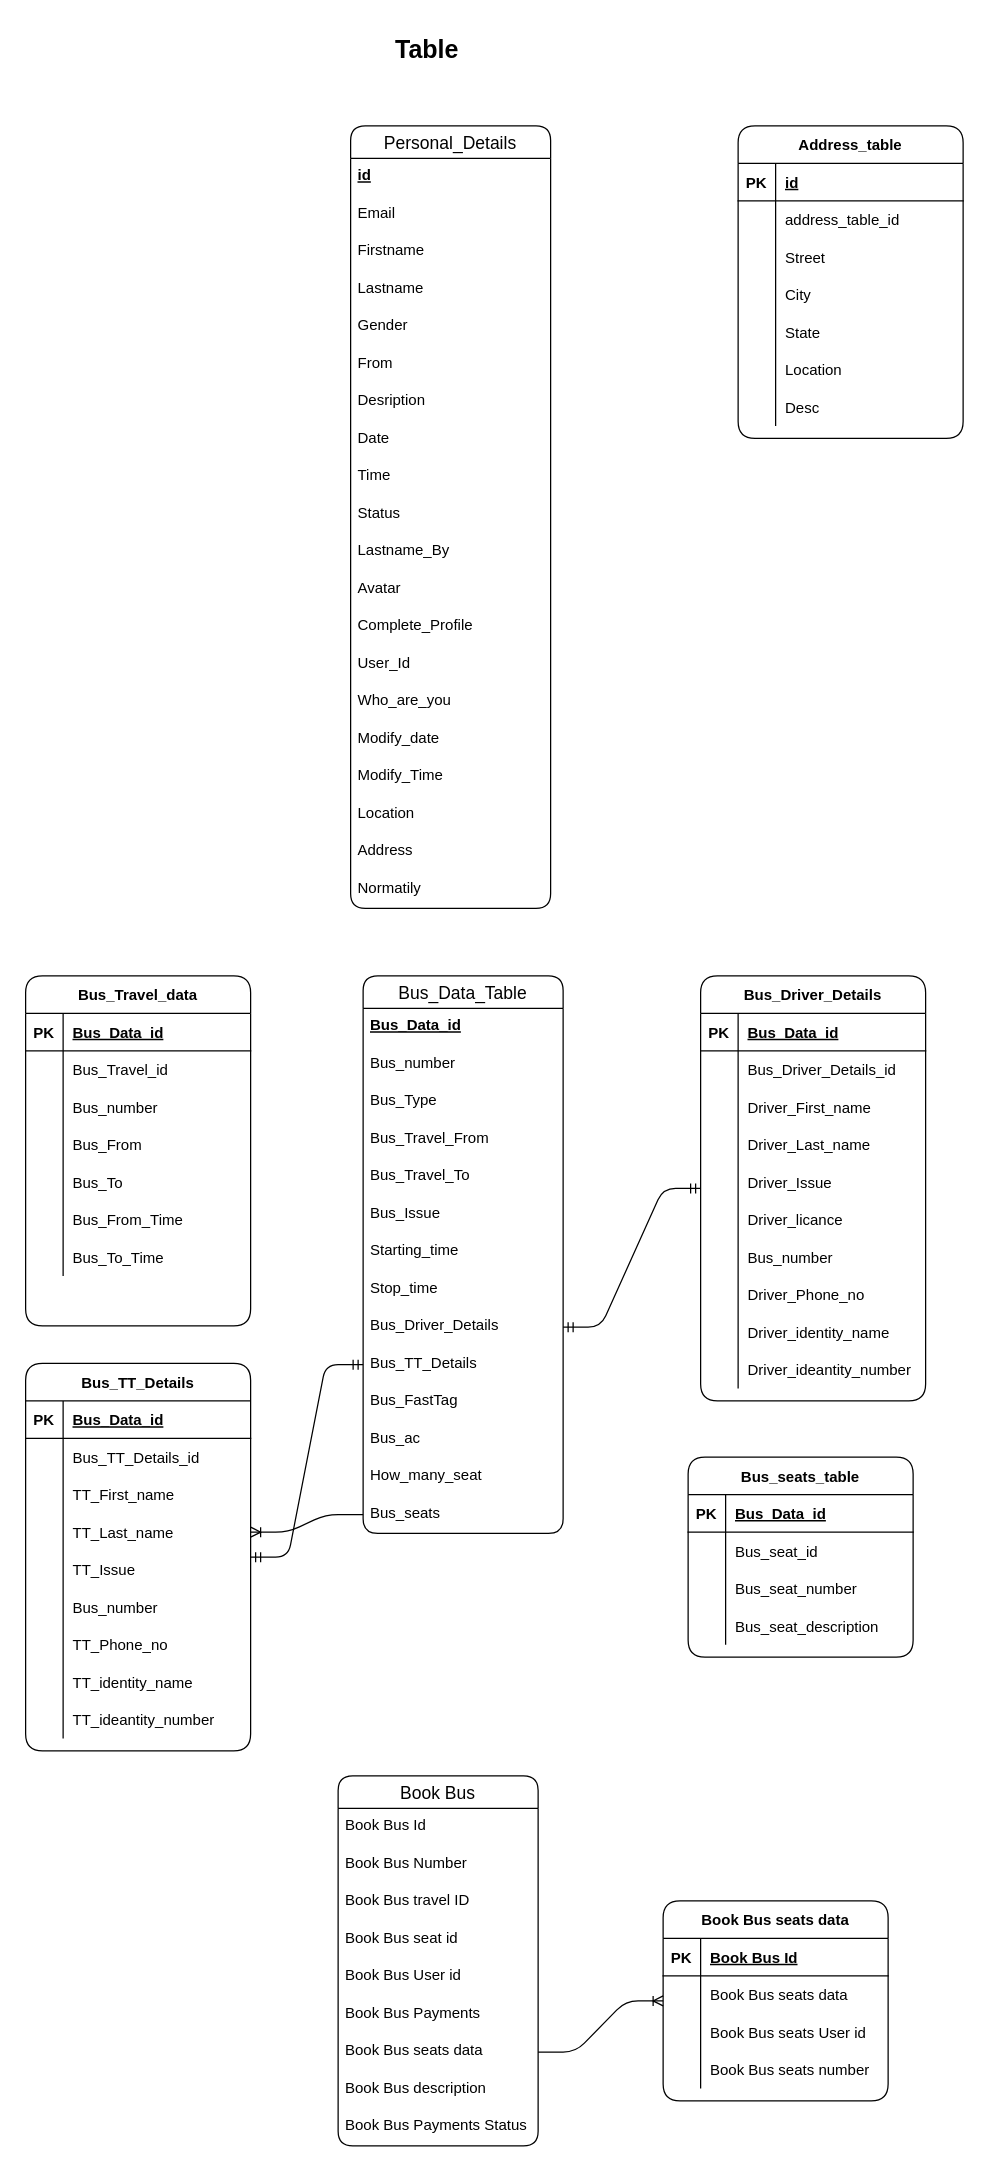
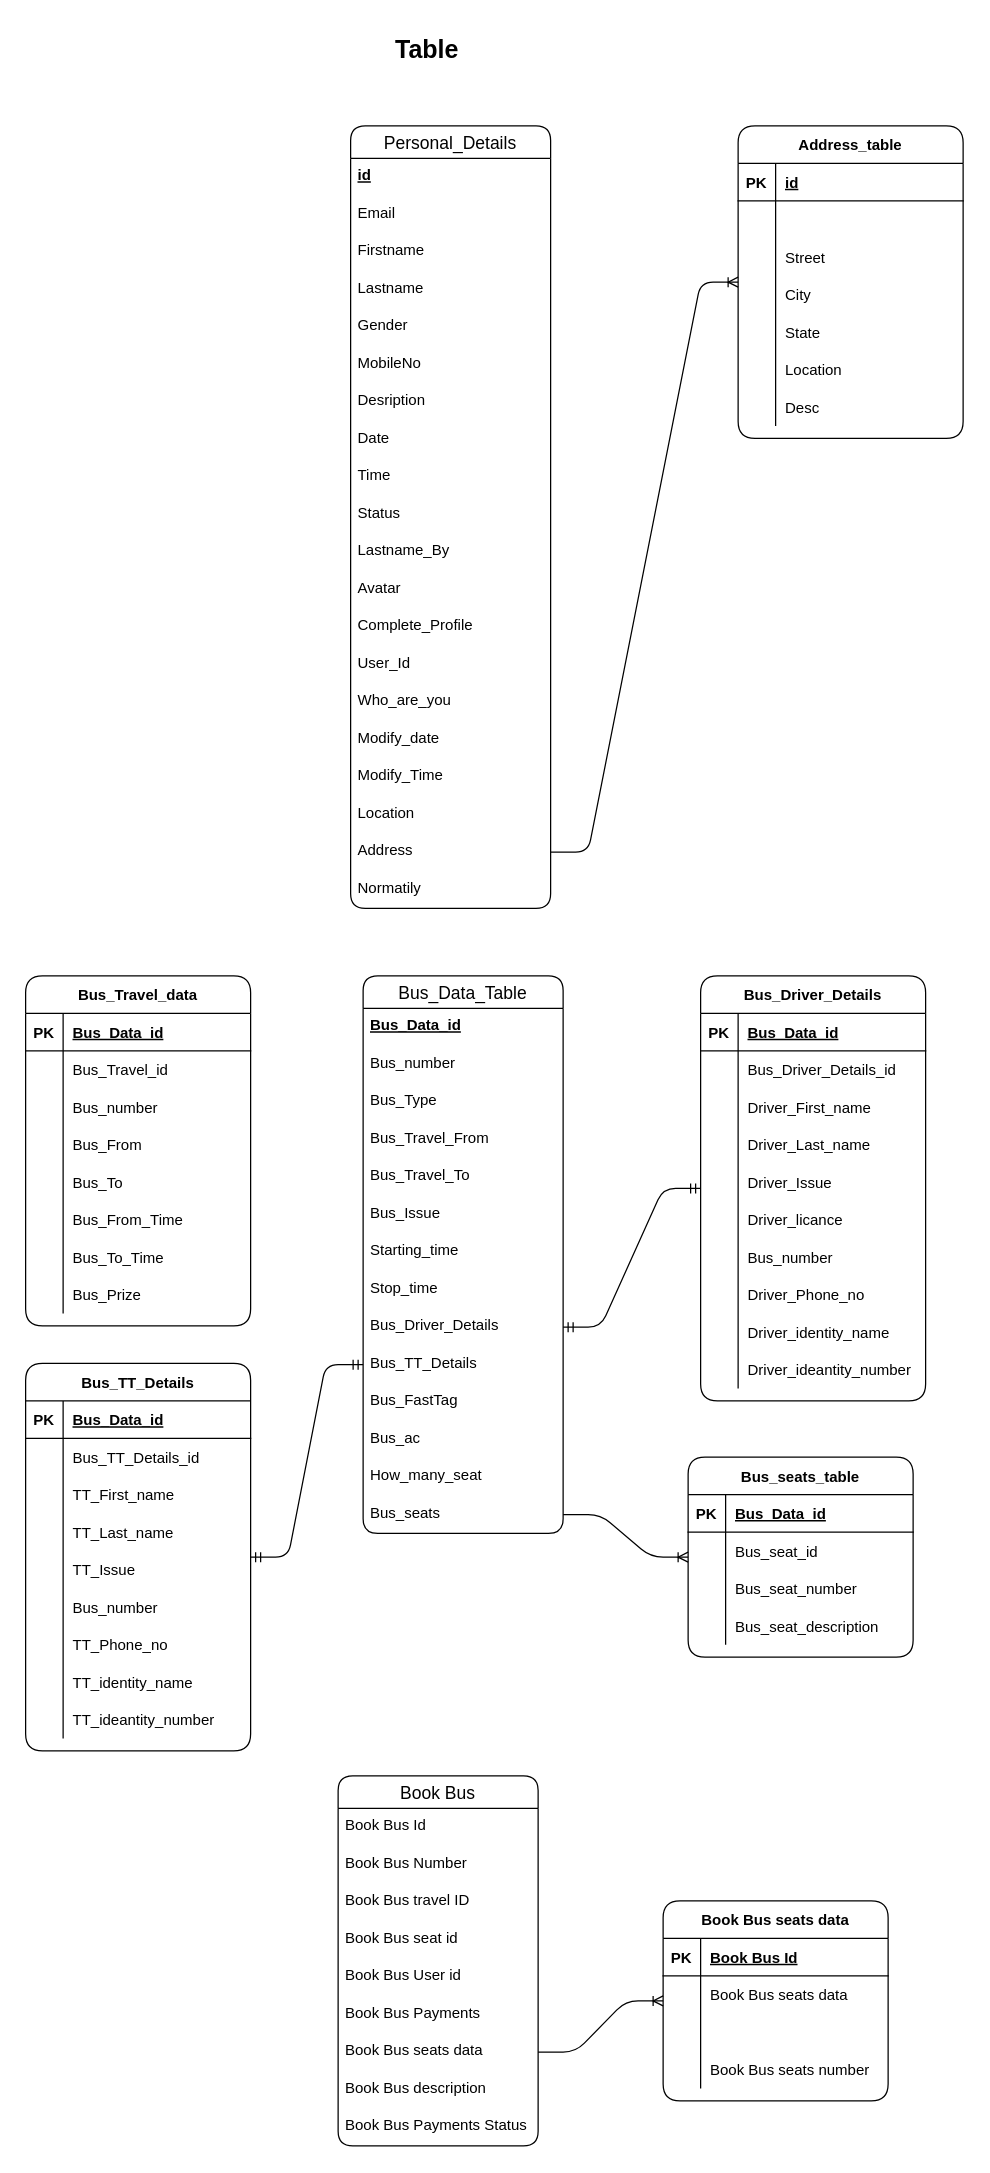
- <mxCell id="29" value="address_table_id" style="shape=partialRectangle;connectable=0;fillColor=none;top=0;left=0;bottom=0;right=0;align=left;spacingLeft=6;overflow=hidden;rounded=1;" parent="27" vertex="1"><mxGeometry x="30" width="150" height="30" as="geometry" /></mxCell>
- <mxCell id="8" value="From" style="text;strokeColor=none;fillColor=none;spacingLeft=4;spacingRight=4;overflow=hidden;rotatable=0;points=[[0,0.5],[1,0.5]];portConstraint=eastwest;fontSize=12;rounded=1;" parent="2" vertex="1"><mxGeometry y="176" width="160" height="30" as="geometry" /></mxCell>
+ <mxCell id="8" value="MobileNo" style="text;strokeColor=none;fillColor=none;spacingLeft=4;spacingRight=4;overflow=hidden;rotatable=0;points=[[0,0.5],[1,0.5]];portConstraint=eastwest;fontSize=12;rounded=1;" parent="2" vertex="1"><mxGeometry y="176" width="160" height="30" as="geometry" /></mxCell>
+ <mxCell id="45" value="" style="edgeStyle=entityRelationEdgeStyle;fontSize=12;html=1;endArrow=ERoneToMany;" parent="1" source="21" target="23" edge="1"><mxGeometry width="100" height="100" relative="1" as="geometry"><mxPoint x="180" y="650" as="sourcePoint" /><mxPoint x="280" y="550" as="targetPoint" /></mxGeometry></mxCell>
+ <mxCell id="86" value="Bus_Prize" style="shape=partialRectangle;connectable=0;fillColor=none;top=0;left=0;bottom=0;right=0;align=left;spacingLeft=6;overflow=hidden;rounded=1;" parent="84" vertex="1"><mxGeometry x="30" width="150" height="30" as="geometry" /></mxCell>
- <mxCell id="161" value="" style="edgeStyle=entityRelationEdgeStyle;fontSize=12;html=1;endArrow=ERoneToMany;" parent="1" source="61" target="131" edge="1"><mxGeometry width="100" height="100" relative="1" as="geometry"><mxPoint x="450" y="1140" as="sourcePoint" /><mxPoint x="550" y="1459" as="targetPoint" /></mxGeometry></mxCell>
+ <mxCell id="161" value="" style="edgeStyle=entityRelationEdgeStyle;fontSize=12;html=1;endArrow=ERoneToMany;" parent="1" source="61" target="148" edge="1"><mxGeometry width="100" height="100" relative="1" as="geometry"><mxPoint x="450" y="1140" as="sourcePoint" /><mxPoint x="550" y="1459" as="targetPoint" /></mxGeometry></mxCell>
- <mxCell id="181" value="Book Bus seats User id" style="shape=partialRectangle;connectable=0;fillColor=none;top=0;left=0;bottom=0;right=0;align=left;spacingLeft=6;overflow=hidden;rounded=1;" vertex="1" parent="179"><mxGeometry x="30" width="150" height="30" as="geometry" /></mxCell>
